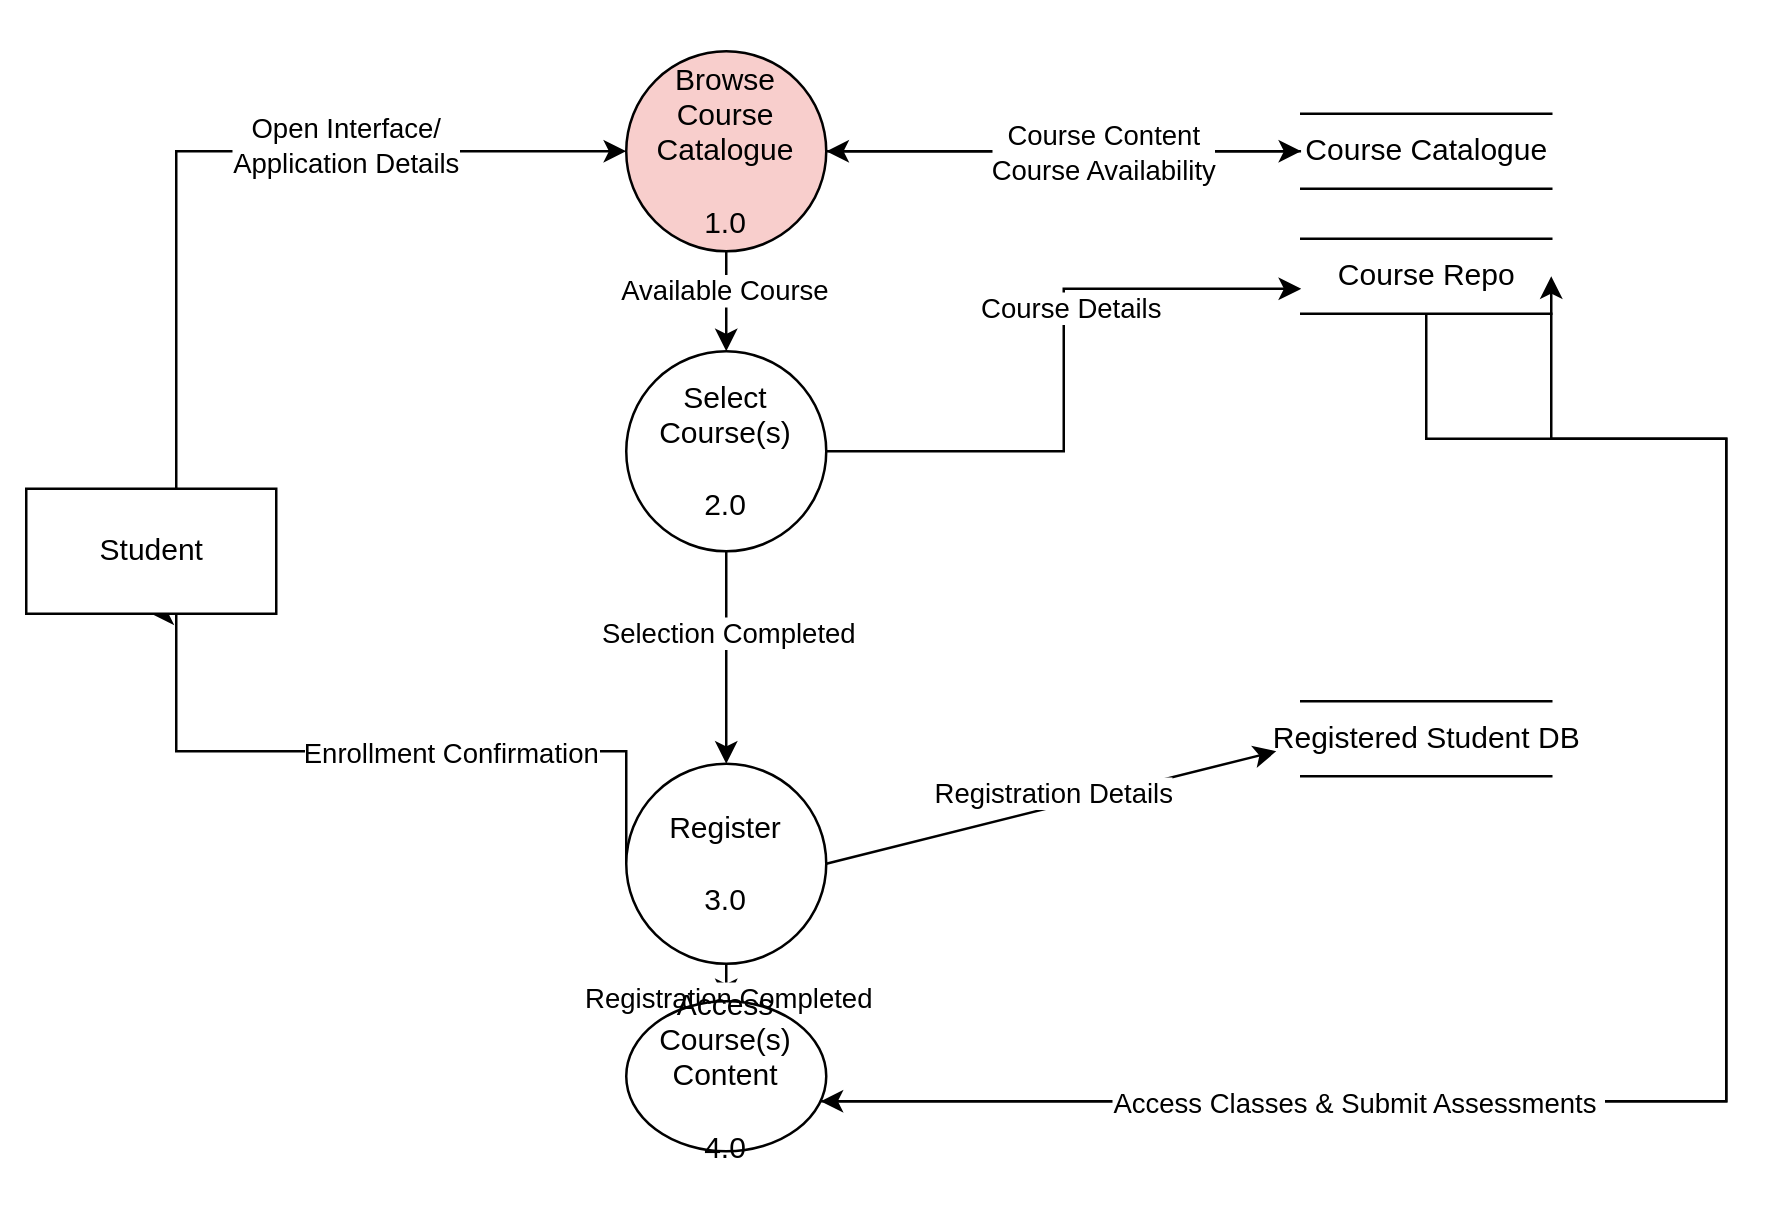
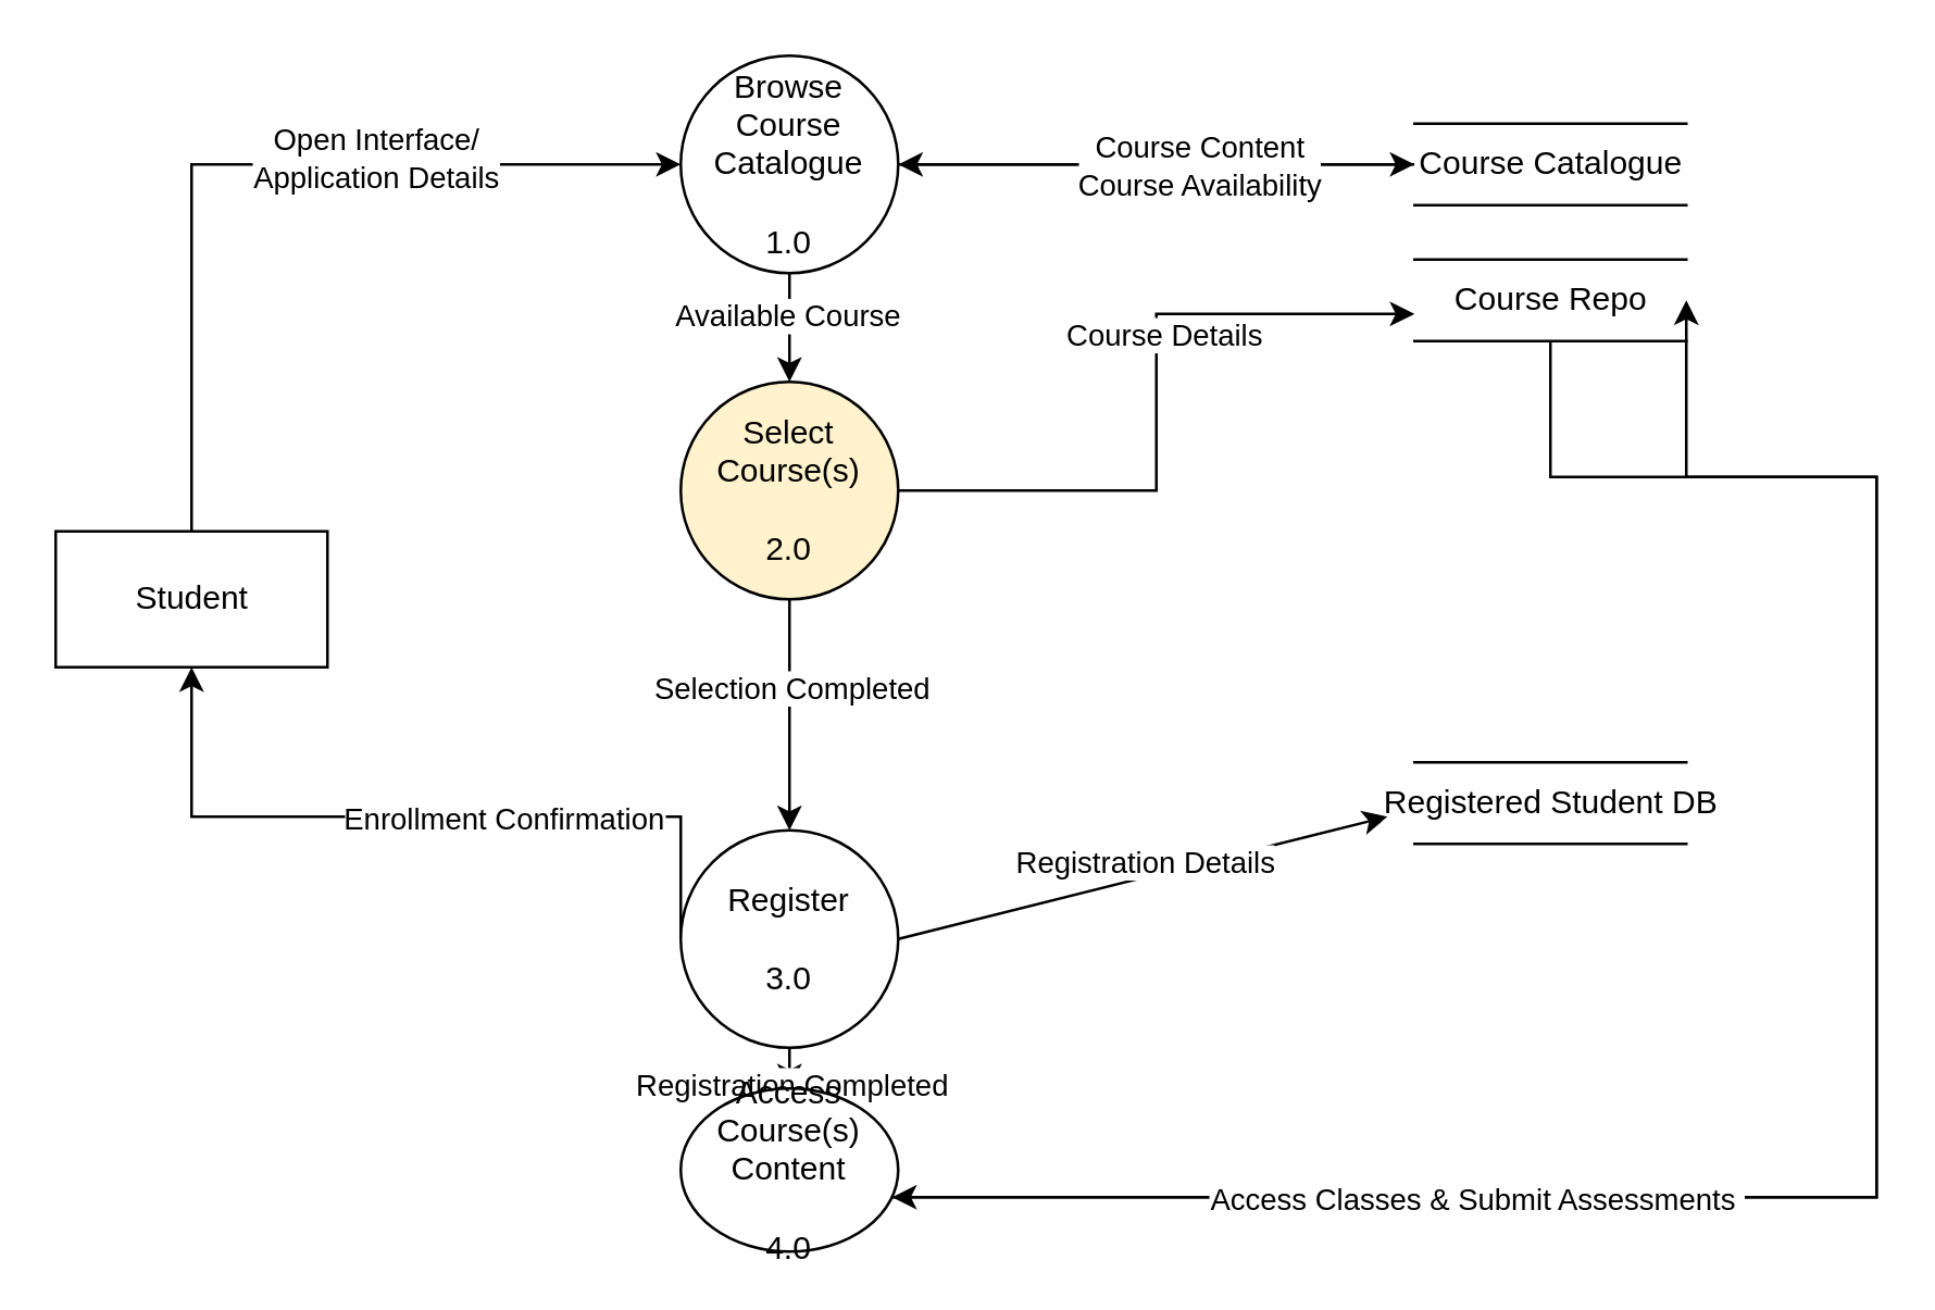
- <mxCell id="5" value="Browse Course Catalogue&lt;br&gt;&lt;br&gt;1.0" style="ellipse;whiteSpace=wrap;html=1;aspect=fixed;fillColor=#f8cecc;" parent="1" vertex="1"><mxGeometry x="250" y="20" width="80" height="80" as="geometry" /></mxCell>
+ <mxCell id="5" value="Browse Course Catalogue&lt;br&gt;&lt;br&gt;1.0" style="ellipse;whiteSpace=wrap;html=1;aspect=fixed;" parent="1" vertex="1"><mxGeometry x="250" y="20" width="80" height="80" as="geometry" /></mxCell>
- <mxCell id="10" value="Select Course(s)&lt;br&gt;&lt;br&gt;2.0" style="ellipse;whiteSpace=wrap;html=1;aspect=fixed;" parent="1" vertex="1"><mxGeometry x="250" y="140" width="80" height="80" as="geometry" /></mxCell>
+ <mxCell id="10" value="Select Course(s)&lt;br&gt;&lt;br&gt;2.0" style="ellipse;whiteSpace=wrap;html=1;aspect=fixed;fillColor=#fff2cc;" parent="1" vertex="1"><mxGeometry x="250" y="140" width="80" height="80" as="geometry" /></mxCell>
- <mxCell id="24" value="Student" style="html=1;dashed=0;whitespace=wrap;" parent="1" vertex="1"><mxGeometry x="10" y="195" width="100" height="50" as="geometry" /></mxCell>
+ <mxCell id="24" value="Student" style="html=1;dashed=0;whitespace=wrap;" parent="1" vertex="1"><mxGeometry x="20" y="195" width="100" height="50" as="geometry" /></mxCell>
